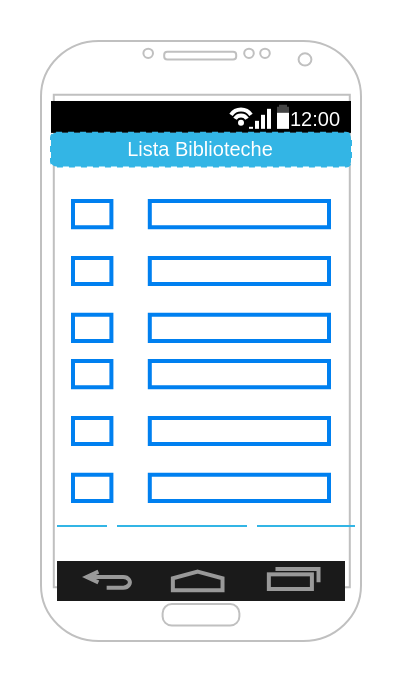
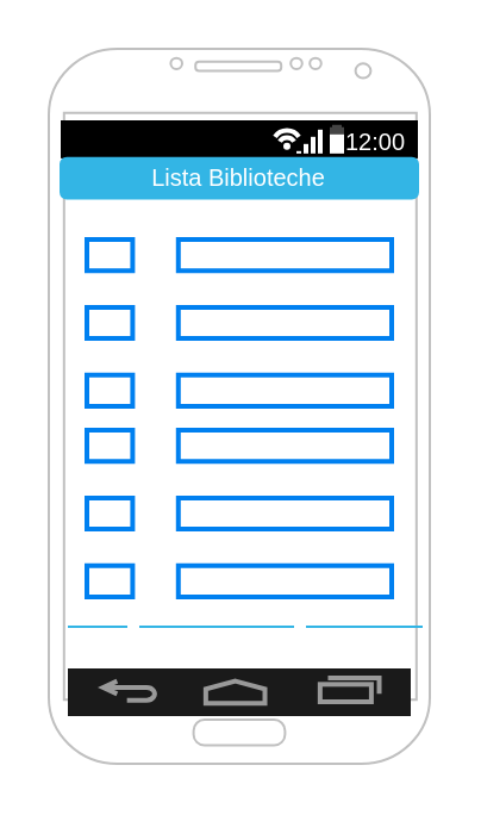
- <mxCell id="6" value="&lt;font size=&quot;1&quot;&gt;Lista Biblioteche&lt;/font&gt;" style="whiteSpace=wrap;html=1;shadow=0;dashed=1;fontSize=10;align=center;fillColor=#33b5e5;strokeColor=#33B5E5;fontColor=#FFFFFF;rounded=1;" parent="1" vertex="1"><mxGeometry x="25" y="65.83" width="150" height="16.88" as="geometry" /></mxCell>
+ <mxCell id="6" value="&lt;font size=&quot;1&quot;&gt;Lista Biblioteche&lt;/font&gt;" style="whiteSpace=wrap;html=1;shadow=0;dashed=0;fontSize=10;align=center;fillColor=#33b5e5;strokeColor=#33B5E5;fontColor=#FFFFFF;rounded=1;" parent="1" vertex="1"><mxGeometry x="25" y="65.83" width="150" height="16.88" as="geometry" /></mxCell>
